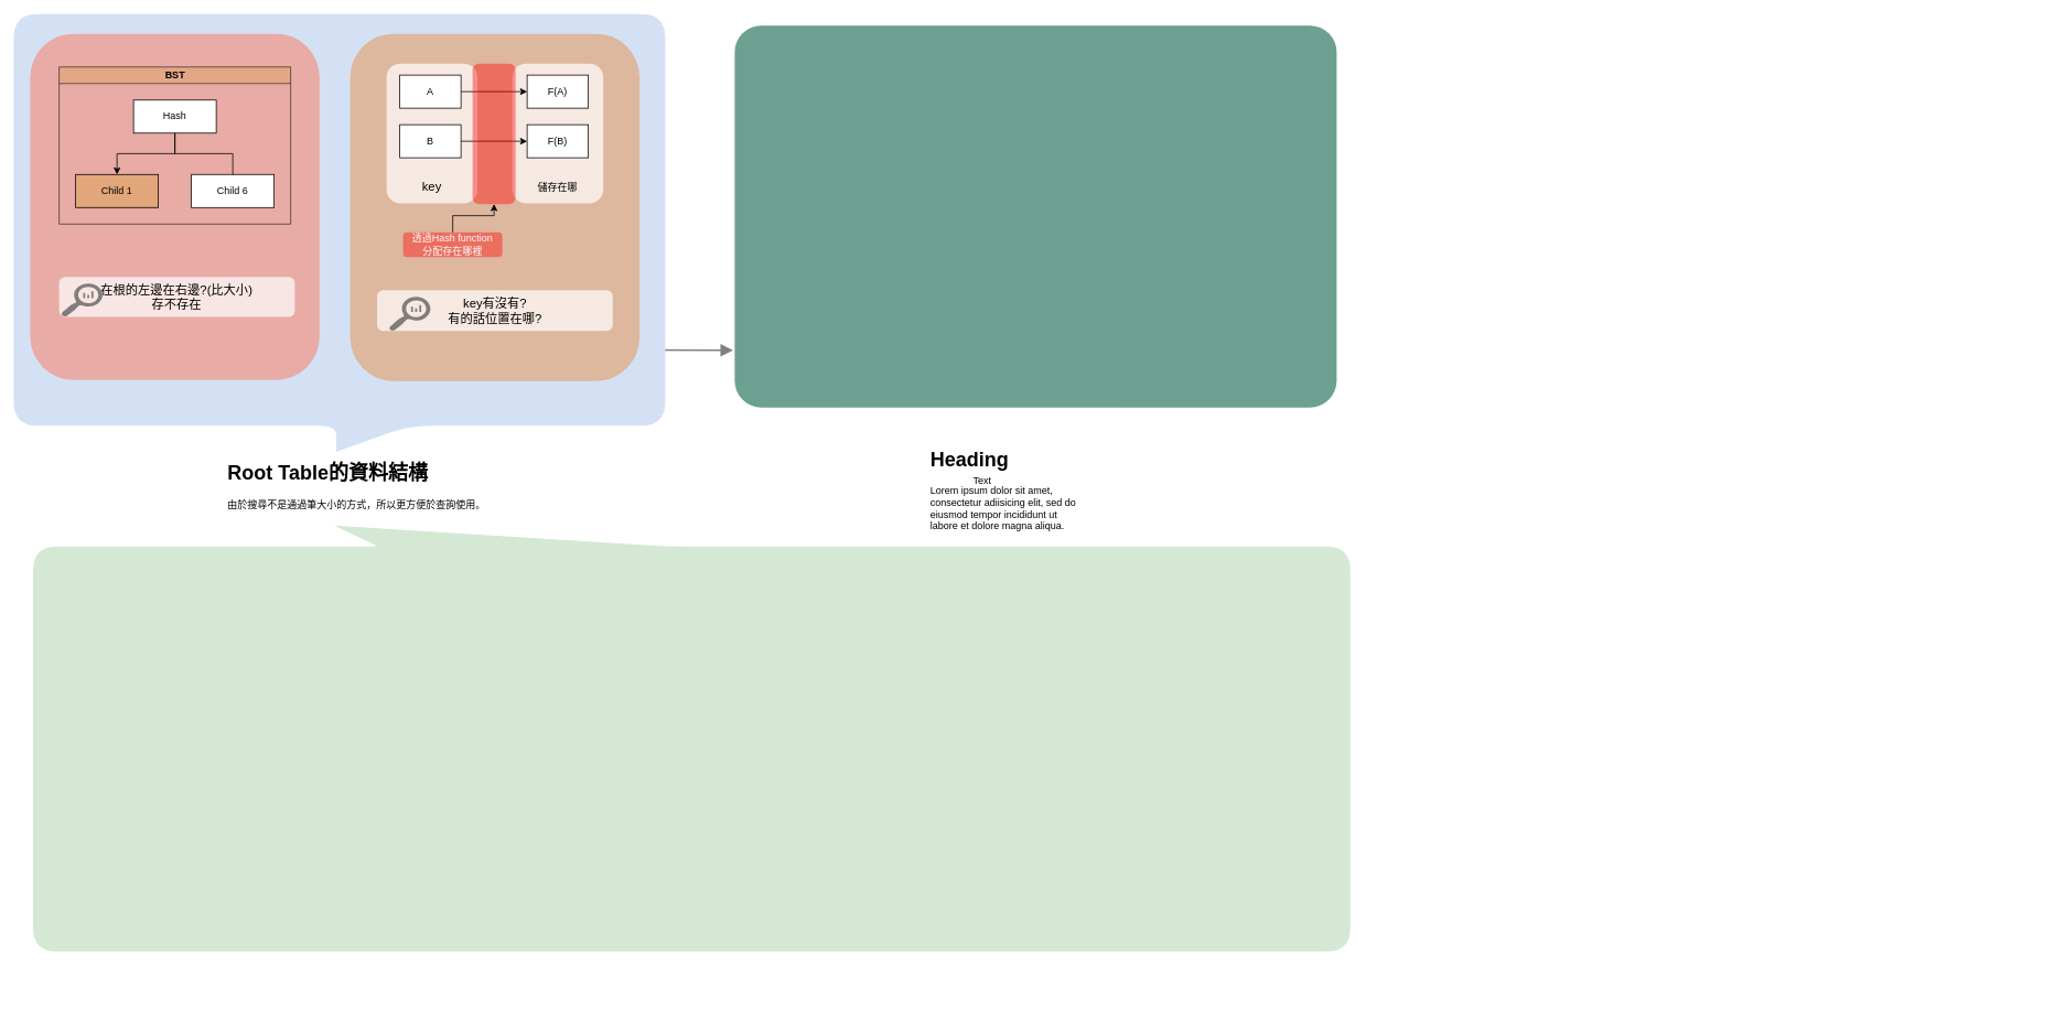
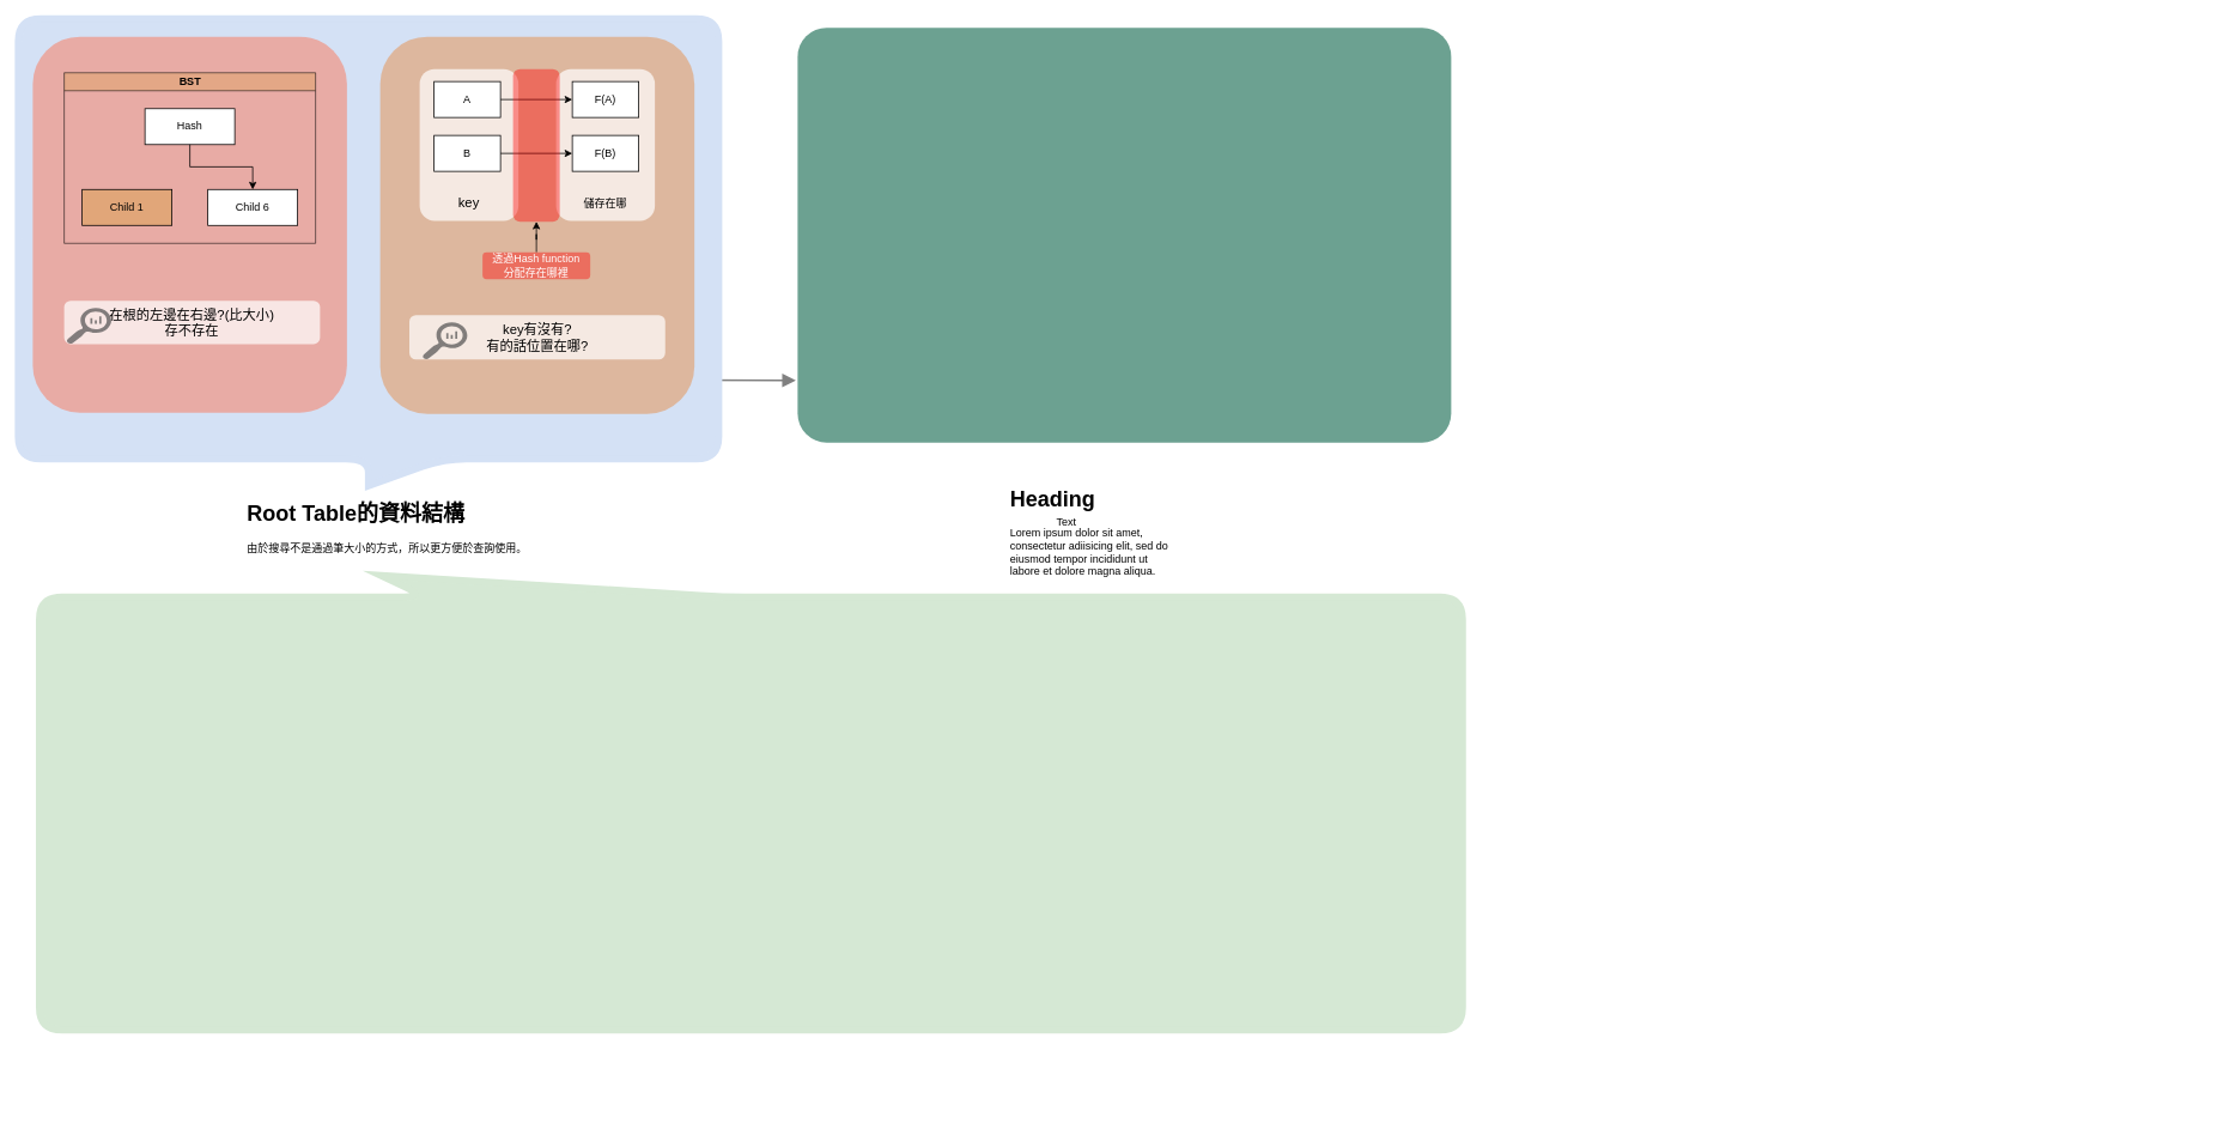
- <mxCell id="28" value="" style="edgeStyle=elbowEdgeStyle;elbow=vertical;html=1;rounded=0;" edge="1" parent="25" source="26" target="27"><mxGeometry relative="1" as="geometry" /></mxCell>
- <mxCell id="30" value="" style="edgeStyle=elbowEdgeStyle;elbow=vertical;html=1;rounded=0;endArrow=none;" edge="1" parent="25" source="26" target="29"><mxGeometry relative="1" as="geometry" /></mxCell>
+ <mxCell id="30" value="" style="edgeStyle=elbowEdgeStyle;elbow=vertical;html=1;rounded=0;" edge="1" parent="25" source="26" target="29"><mxGeometry relative="1" as="geometry" /></mxCell>
- <mxCell id="24" value="透過Hash function&lt;br&gt;分配存在哪裡" style="rounded=1;whiteSpace=wrap;html=1;strokeColor=none;fillColor=#FF0000;opacity=40;fontColor=#ffffff;" vertex="1" parent="8"><mxGeometry x="467" y="260" width="120" height="30" as="geometry" /></mxCell>
+ <mxCell id="24" value="透過Hash function&lt;br&gt;分配存在哪裡" style="rounded=1;whiteSpace=wrap;html=1;strokeColor=none;fillColor=#FF0000;opacity=40;fontColor=#ffffff;" vertex="1" parent="8"><mxGeometry x="517" y="260" width="120" height="30" as="geometry" /></mxCell>
